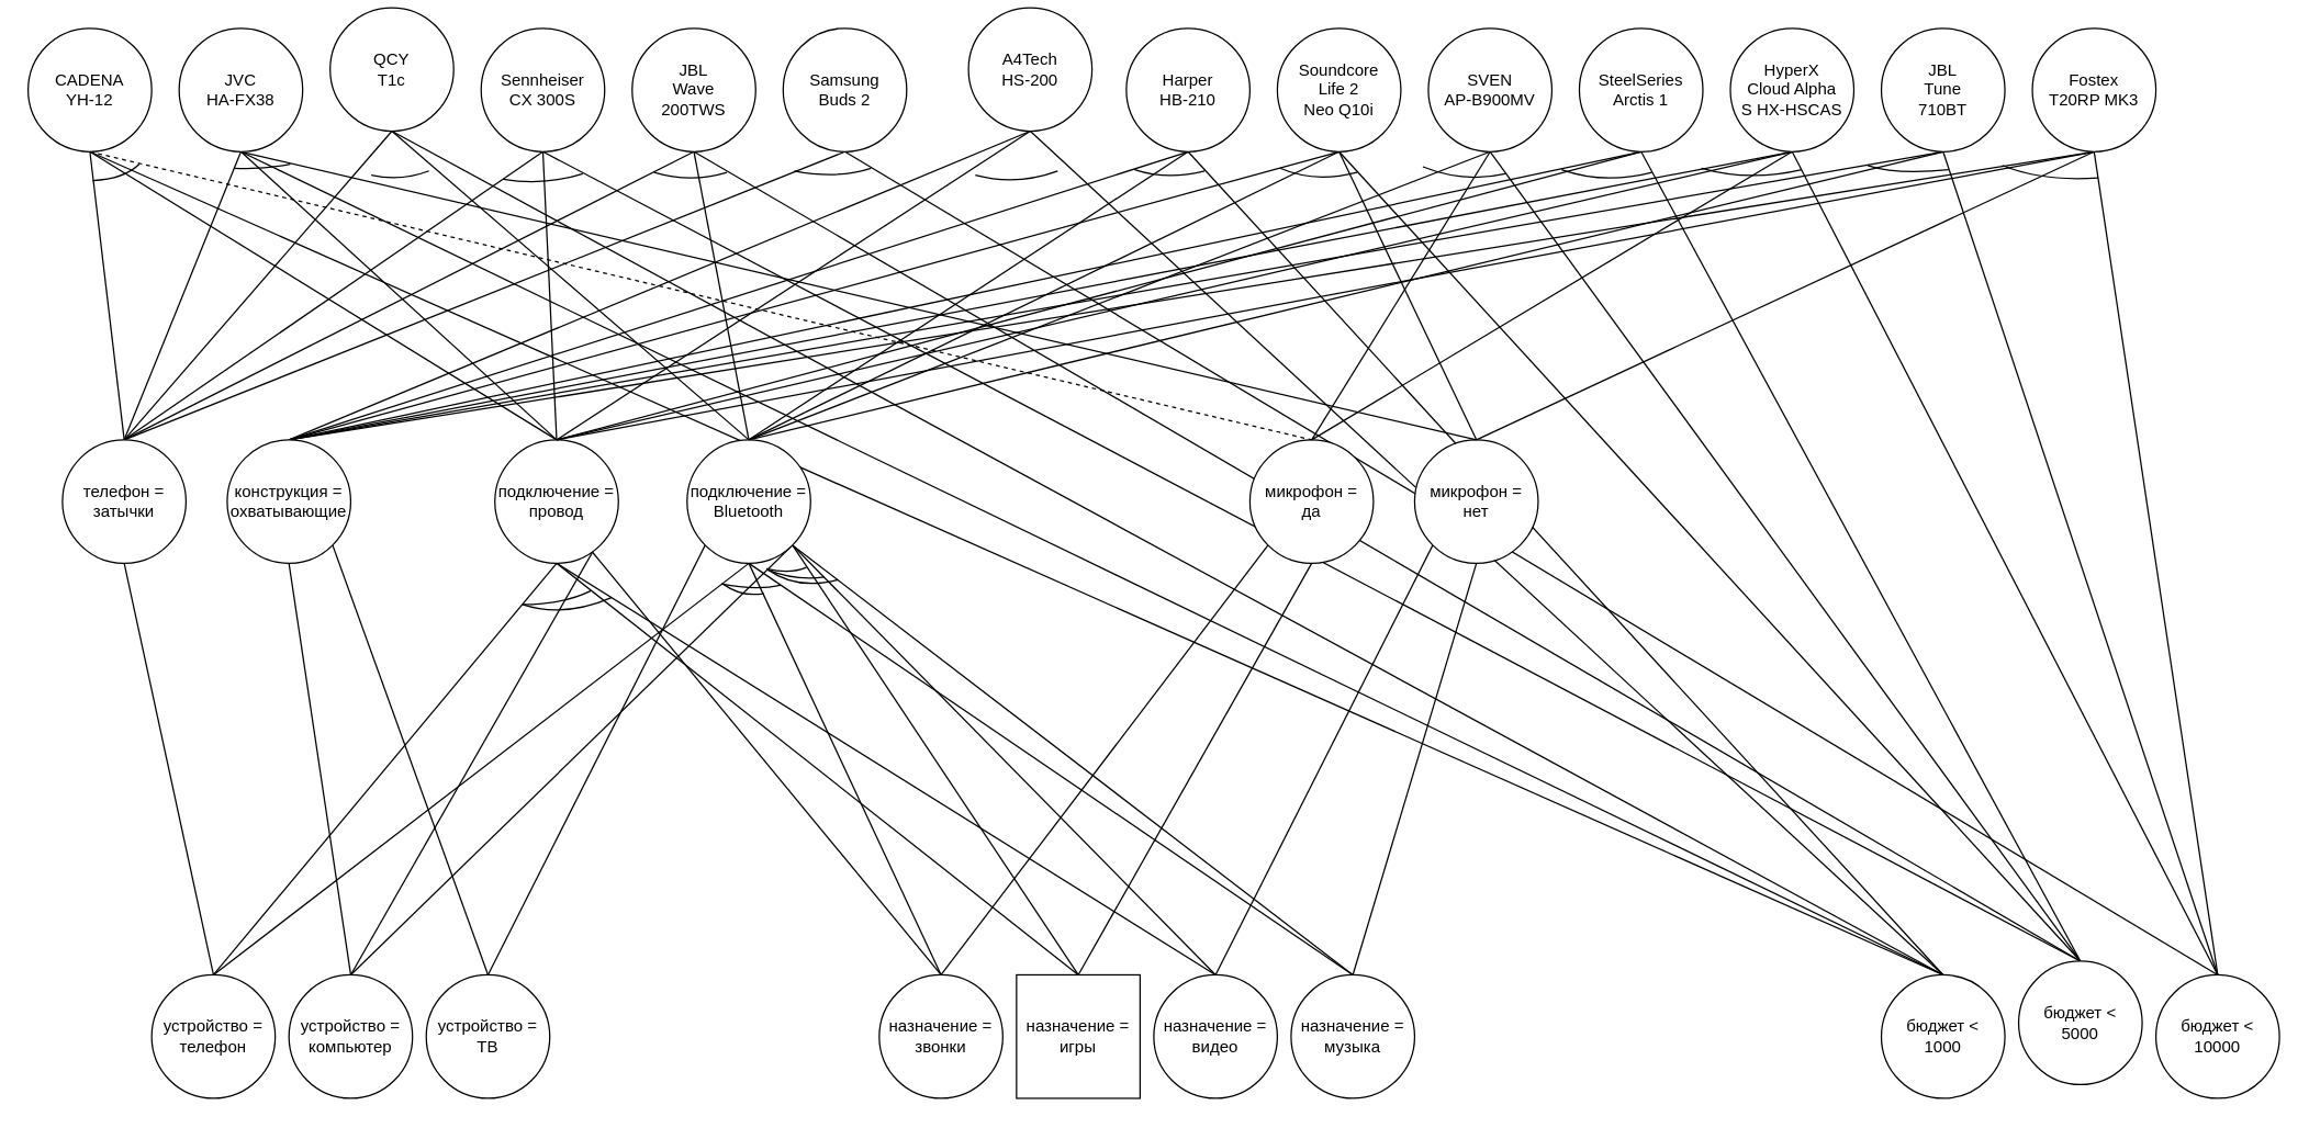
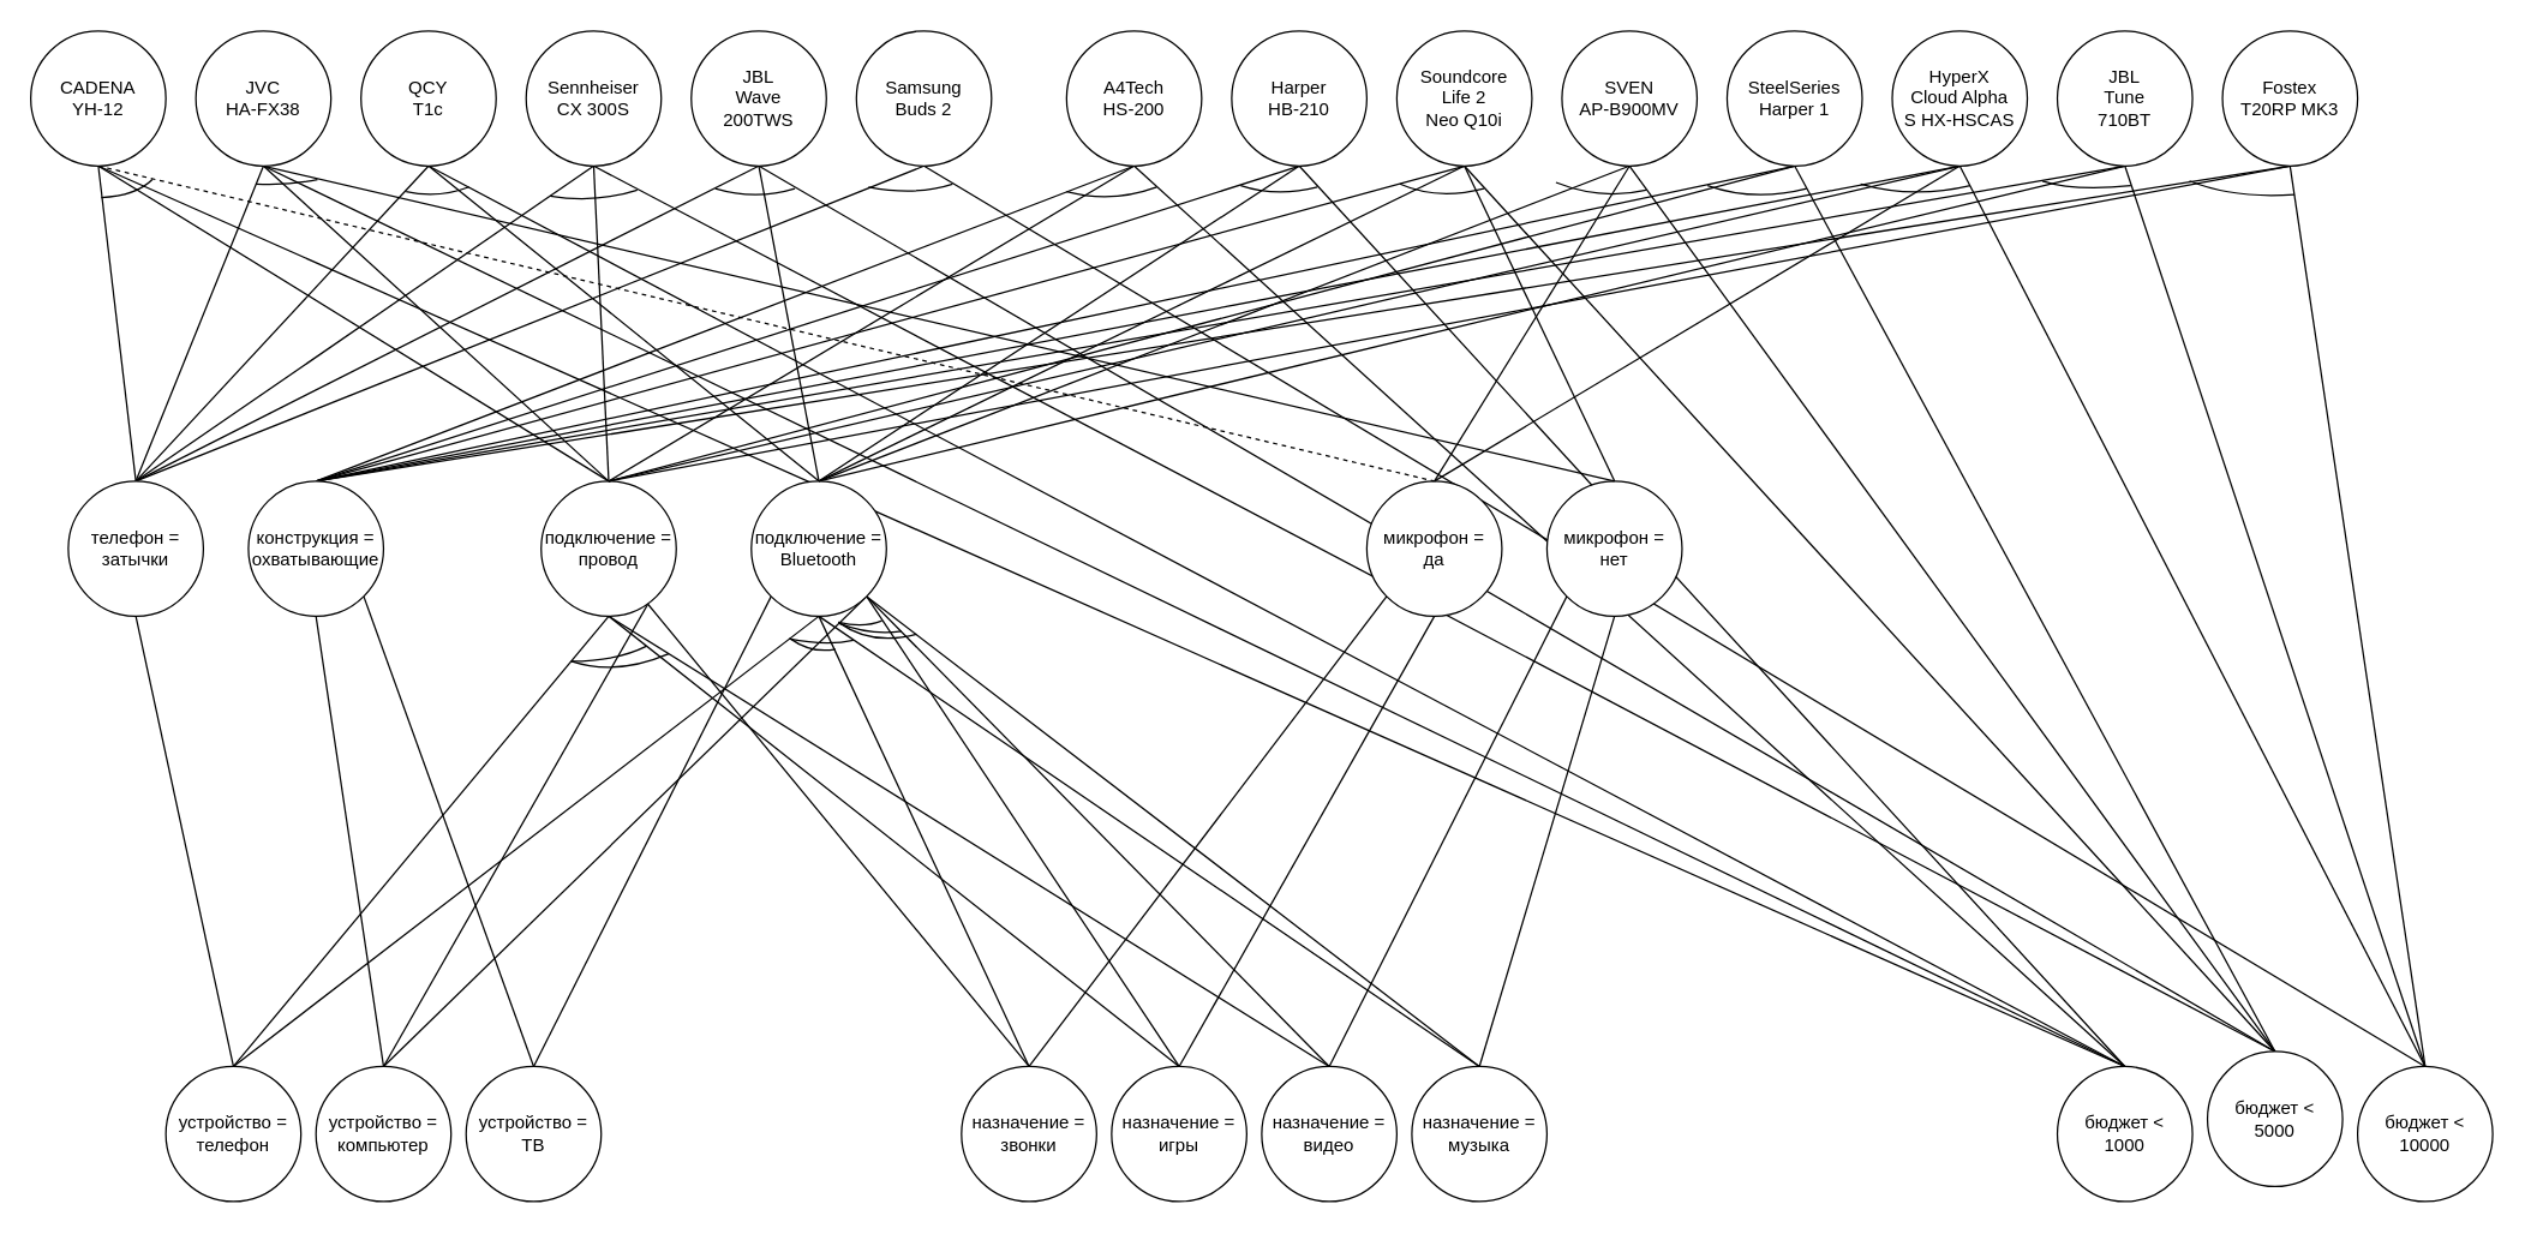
- <mxCell id="74" value="QCY&lt;br&gt;T1c" style="ellipse;whiteSpace=wrap;html=1;aspect=fixed;rounded=0;" vertex="1" parent="1"><mxGeometry x="240" y="5" width="90" height="90" as="geometry" /></mxCell>
+ <mxCell id="74" value="QCY&lt;br&gt;T1c" style="ellipse;whiteSpace=wrap;html=1;aspect=fixed;rounded=0;" vertex="1" parent="1"><mxGeometry x="240" y="20" width="90" height="90" as="geometry" /></mxCell>
- <mxCell id="81" value="A4Tech&lt;br&gt;HS-200" style="ellipse;whiteSpace=wrap;html=1;aspect=fixed;rounded=0;" vertex="1" parent="1"><mxGeometry x="705" y="5" width="90" height="90" as="geometry" /></mxCell>
+ <mxCell id="81" value="A4Tech&lt;br&gt;HS-200" style="ellipse;whiteSpace=wrap;html=1;aspect=fixed;rounded=0;" vertex="1" parent="1"><mxGeometry x="710" y="20" width="90" height="90" as="geometry" /></mxCell>
- <mxCell id="91" value="SteelSeries&lt;br&gt;Arctis 1" style="ellipse;whiteSpace=wrap;html=1;aspect=fixed;rounded=0;" vertex="1" parent="1"><mxGeometry x="1150" y="20" width="90" height="90" as="geometry" /></mxCell>
+ <mxCell id="91" value="SteelSeries&lt;br&gt;Harper 1" style="ellipse;whiteSpace=wrap;html=1;aspect=fixed;rounded=0;" vertex="1" parent="1"><mxGeometry x="1150" y="20" width="90" height="90" as="geometry" /></mxCell>
- <mxCell id="97" style="edgeStyle=none;orthogonalLoop=1;jettySize=auto;html=1;exitX=0.5;exitY=1;exitDx=0;exitDy=0;entryX=0.5;entryY=0;entryDx=0;entryDy=0;endArrow=none;endFill=0;" edge="1" parent="1" source="98" target="55"><mxGeometry relative="1" as="geometry" /></mxCell>
- <mxCell id="19" value="назначение =&lt;br&gt;игры" style="whiteSpace=wrap;html=1;aspect=fixed;rounded=0;" vertex="1" parent="1"><mxGeometry x="740" y="710" width="90" height="90" as="geometry" /></mxCell>
+ <mxCell id="19" value="назначение =&lt;br&gt;игры" style="ellipse;whiteSpace=wrap;html=1;aspect=fixed;rounded=0;" vertex="1" parent="1"><mxGeometry x="740" y="710" width="90" height="90" as="geometry" /></mxCell>
